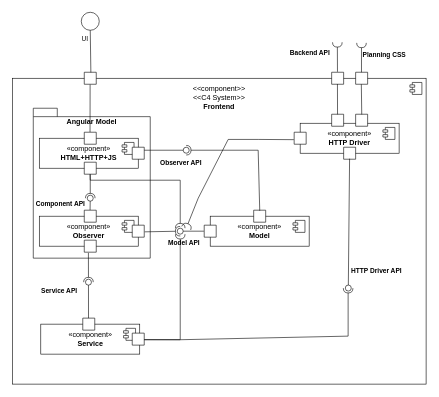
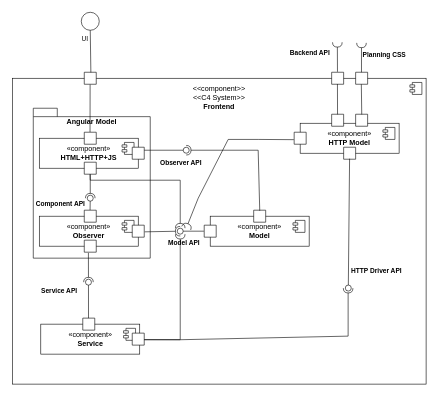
- <mxCell id="24" value="«component»&lt;br&gt;&lt;div&gt;&lt;b&gt;HTTP Driver&lt;/b&gt;&lt;/div&gt;" style="html=1;dropTarget=0;whiteSpace=wrap;" vertex="1" parent="1"><mxGeometry x="500" y="205" width="165" height="50" as="geometry" /></mxCell>
+ <mxCell id="24" value="«component»&lt;br&gt;&lt;div&gt;&lt;b&gt;HTTP Model&lt;/b&gt;&lt;/div&gt;" style="html=1;dropTarget=0;whiteSpace=wrap;" vertex="1" parent="1"><mxGeometry x="500" y="205" width="165" height="50" as="geometry" /></mxCell>
